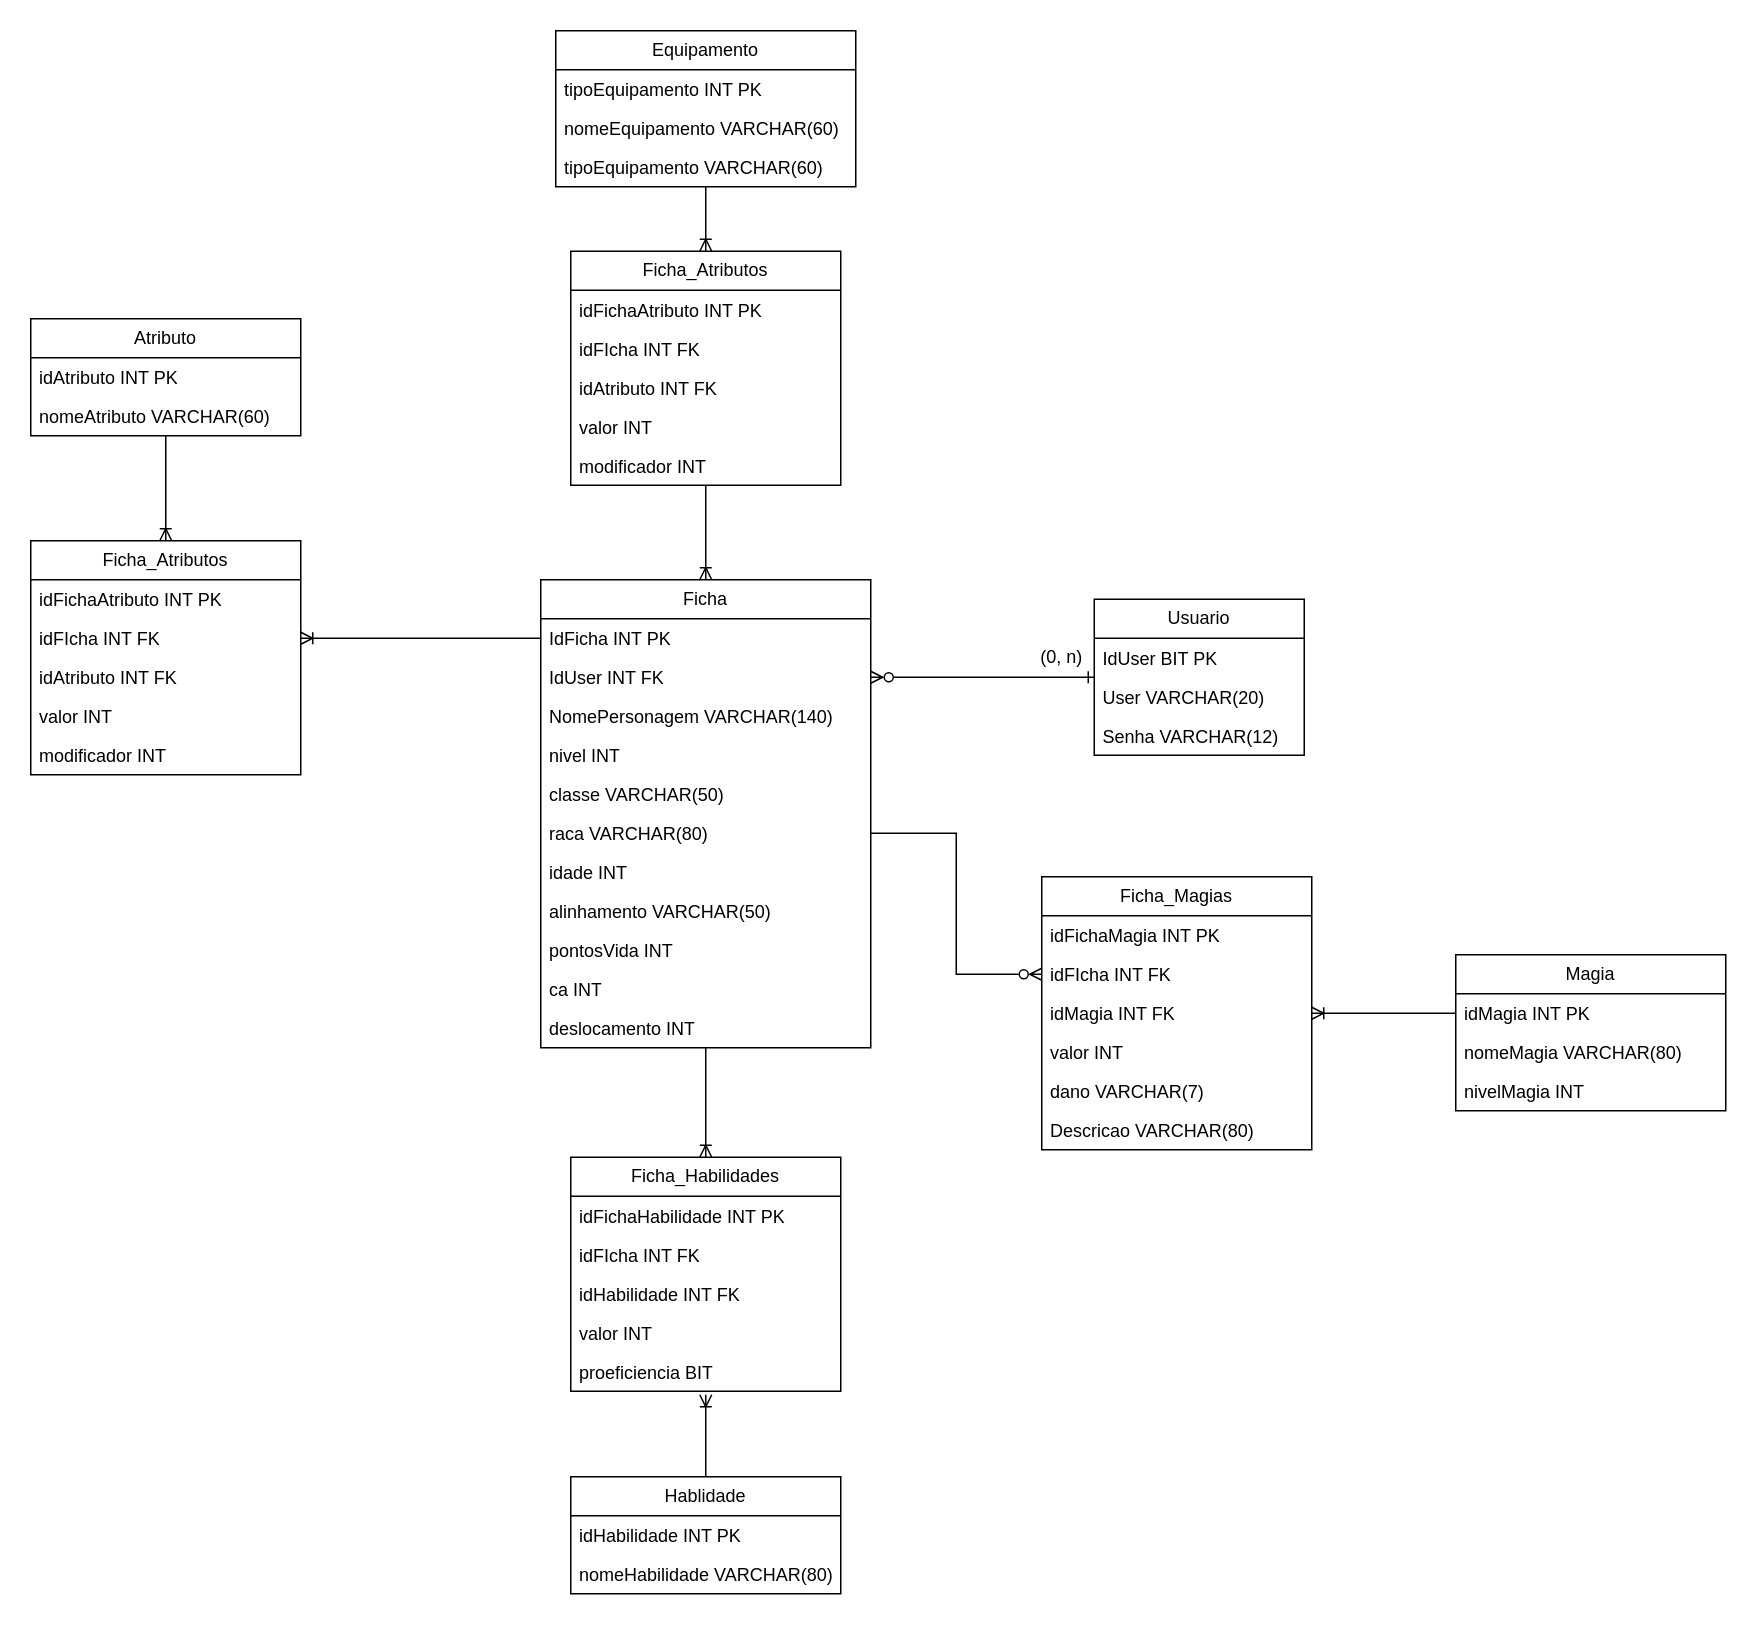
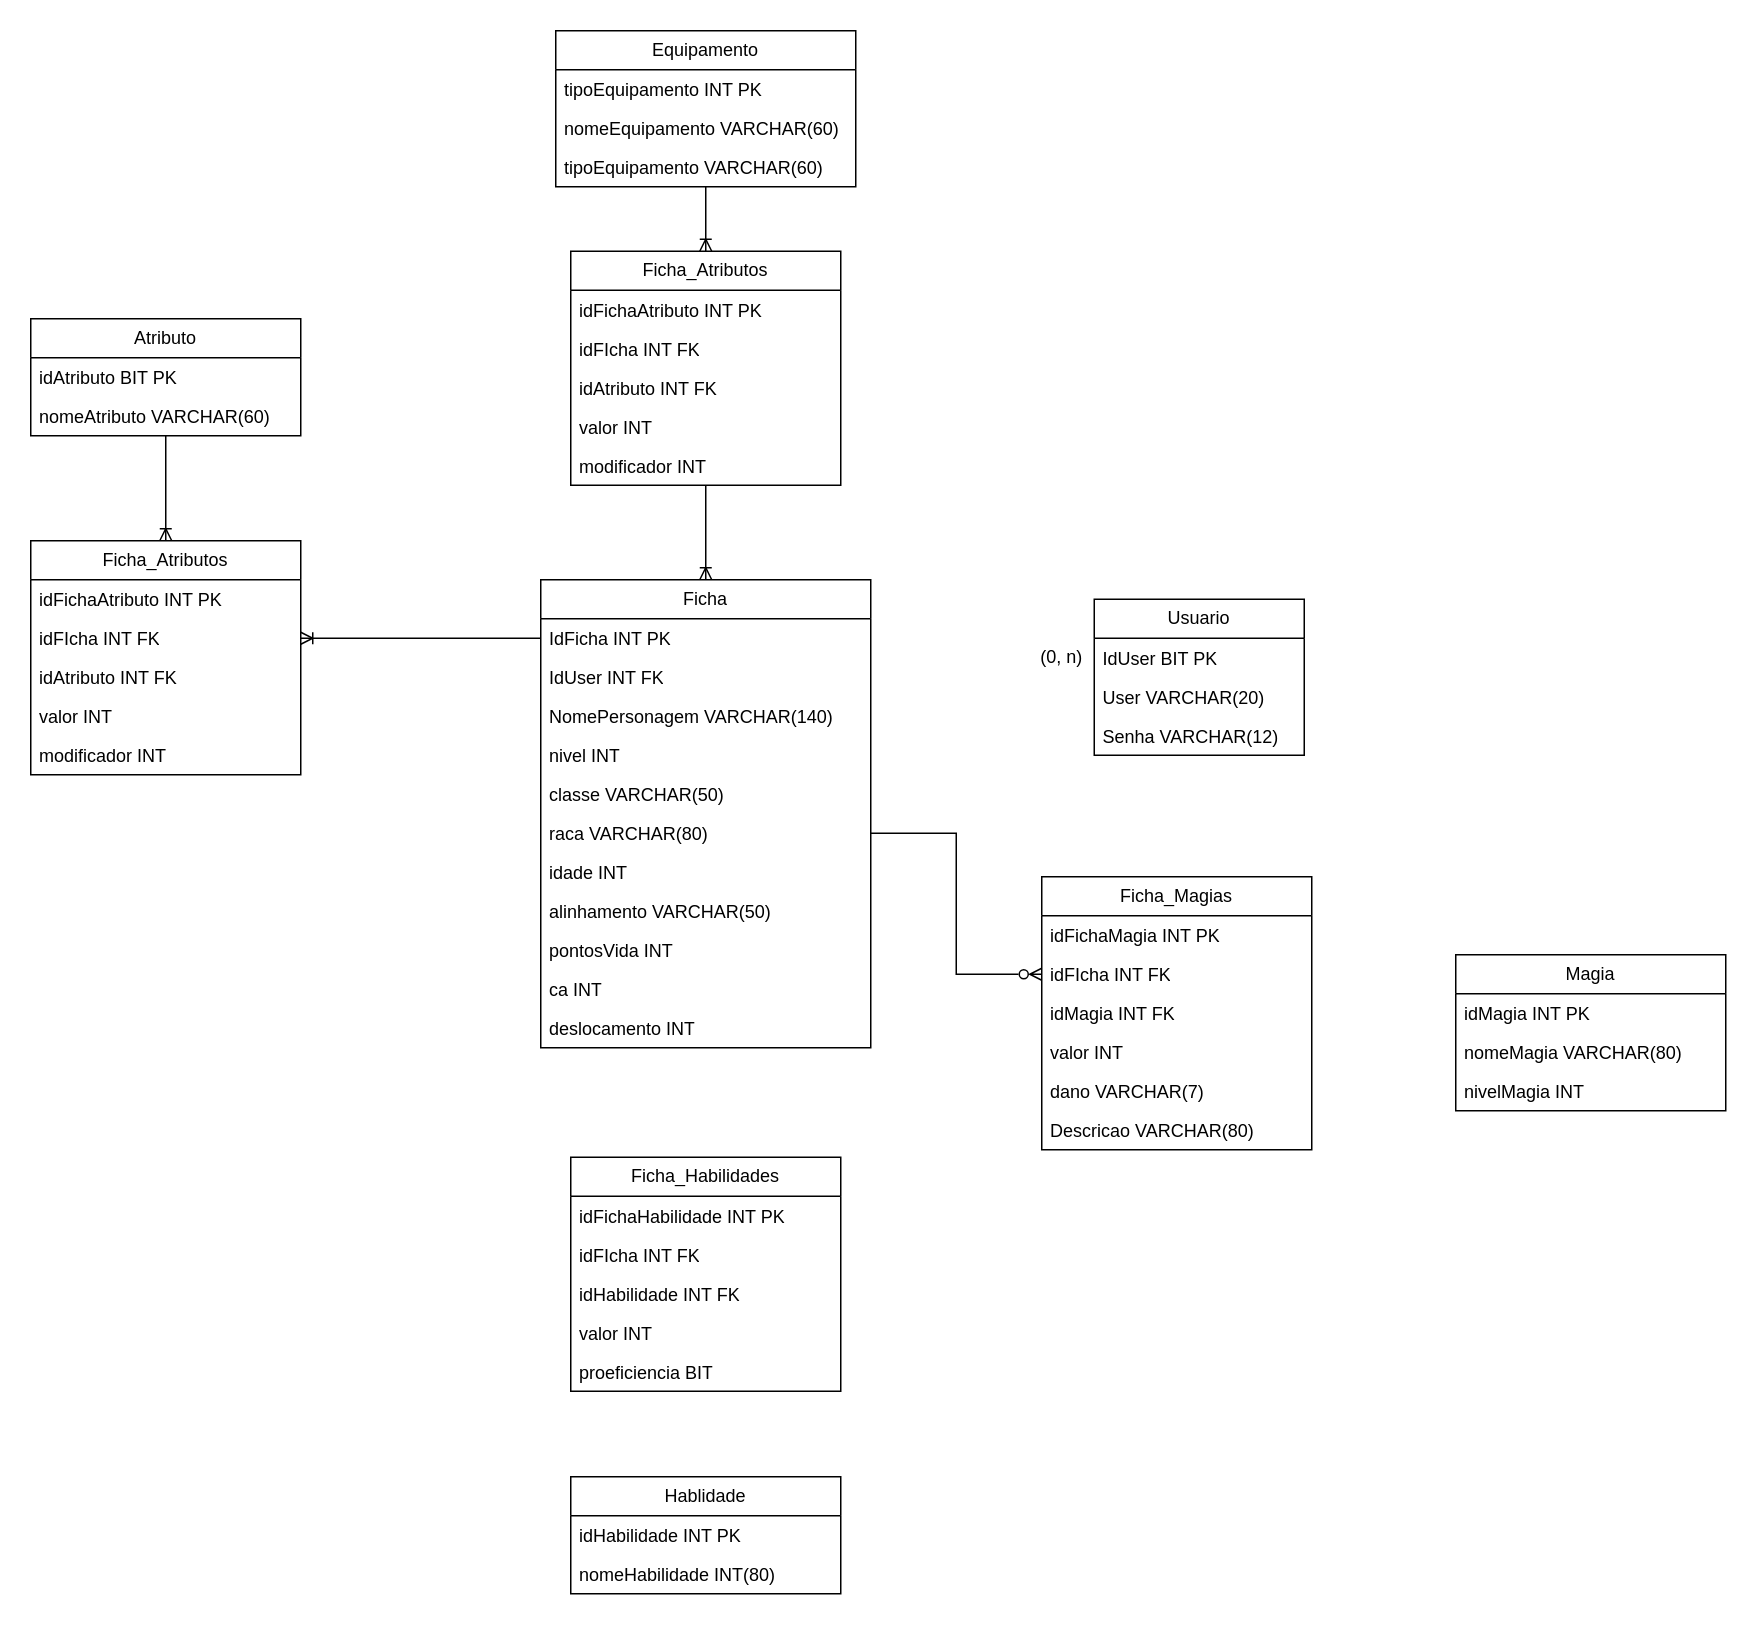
- <mxCell id="22" value="idAtributo INT PK" style="text;strokeColor=none;fillColor=none;align=left;verticalAlign=top;spacingLeft=4;spacingRight=4;overflow=hidden;rotatable=0;points=[[0,0.5],[1,0.5]];portConstraint=eastwest;whiteSpace=wrap;html=1;" vertex="1" parent="21"><mxGeometry y="26" width="180" height="26" as="geometry" /></mxCell>
+ <mxCell id="22" value="idAtributo BIT PK" style="text;strokeColor=none;fillColor=none;align=left;verticalAlign=top;spacingLeft=4;spacingRight=4;overflow=hidden;rotatable=0;points=[[0,0.5],[1,0.5]];portConstraint=eastwest;whiteSpace=wrap;html=1;" vertex="1" parent="21"><mxGeometry y="26" width="180" height="26" as="geometry" /></mxCell>
- <mxCell id="2" style="edgeStyle=orthogonalEdgeStyle;rounded=0;orthogonalLoop=1;jettySize=auto;html=1;entryX=1;entryY=0.5;entryDx=0;entryDy=0;endArrow=ERzeroToMany;endFill=0;startArrow=ERone;startFill=0;" edge="1" parent="1" source="3" target="10"><mxGeometry relative="1" as="geometry" /></mxCell>
- <mxCell id="53" style="edgeStyle=orthogonalEdgeStyle;rounded=0;orthogonalLoop=1;jettySize=auto;html=1;entryX=1;entryY=0.5;entryDx=0;entryDy=0;endArrow=ERoneToMany;endFill=0;" edge="1" parent="1" source="54" target="61"><mxGeometry relative="1" as="geometry"><Array as="points"><mxPoint x="950" y="675" /><mxPoint x="950" y="675" /></Array></mxGeometry></mxCell>
- <mxCell id="7" style="edgeStyle=orthogonalEdgeStyle;rounded=0;orthogonalLoop=1;jettySize=auto;html=1;entryX=0.5;entryY=0;entryDx=0;entryDy=0;endArrow=ERoneToMany;endFill=0;" edge="1" parent="1" source="8" target="35"><mxGeometry relative="1" as="geometry" /></mxCell>
- <mxCell id="31" style="edgeStyle=orthogonalEdgeStyle;rounded=0;orthogonalLoop=1;jettySize=auto;html=1;entryX=0.5;entryY=1.09;entryDx=0;entryDy=0;entryPerimeter=0;endArrow=ERoneToMany;endFill=0;" edge="1" parent="1" source="32" target="40"><mxGeometry relative="1" as="geometry"><Array as="points"><mxPoint x="470" y="934" /><mxPoint x="470" y="934" /></Array></mxGeometry></mxCell>
- <mxCell id="34" value="nomeHabilidade&lt;span style=&quot;background-color: initial;&quot;&gt;&amp;nbsp;VARCHAR(80)&lt;/span&gt;" style="text;strokeColor=none;fillColor=none;align=left;verticalAlign=top;spacingLeft=4;spacingRight=4;overflow=hidden;rotatable=0;points=[[0,0.5],[1,0.5]];portConstraint=eastwest;whiteSpace=wrap;html=1;" vertex="1" parent="32"><mxGeometry y="52" width="180" height="26" as="geometry" /></mxCell>
+ <mxCell id="34" value="nomeHabilidade&lt;span style=&quot;background-color: initial;&quot;&gt;&amp;nbsp;INT(80)&lt;/span&gt;" style="text;strokeColor=none;fillColor=none;align=left;verticalAlign=top;spacingLeft=4;spacingRight=4;overflow=hidden;rotatable=0;points=[[0,0.5],[1,0.5]];portConstraint=eastwest;whiteSpace=wrap;html=1;" vertex="1" parent="32"><mxGeometry y="52" width="180" height="26" as="geometry" /></mxCell>
